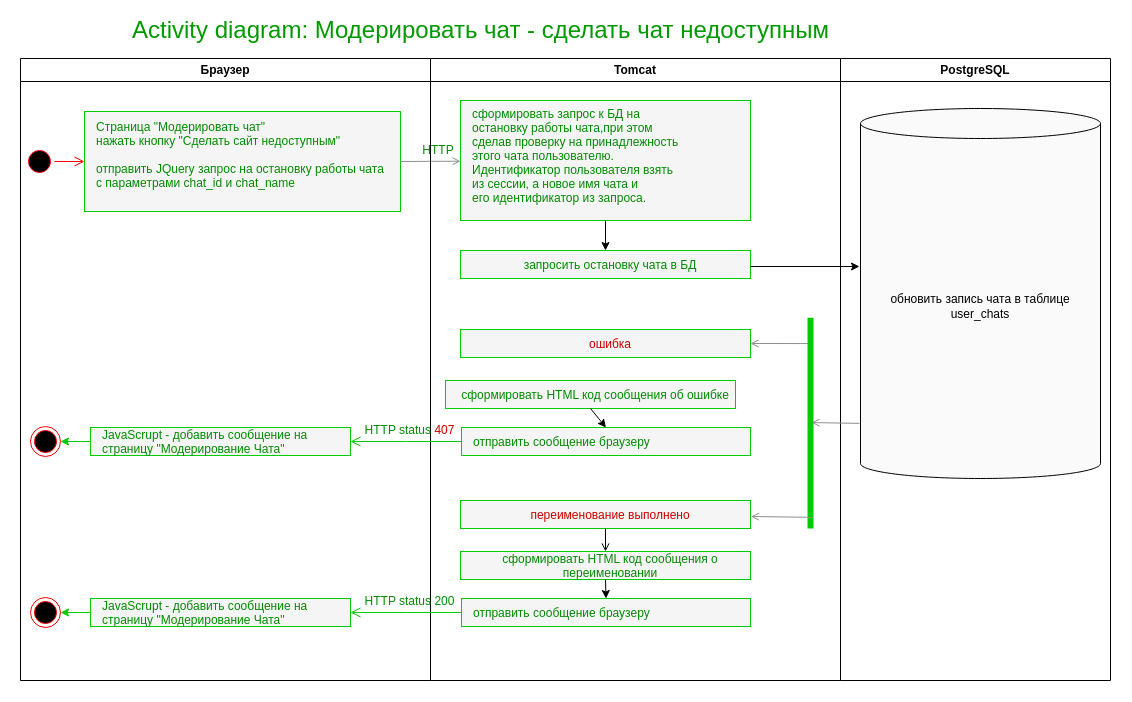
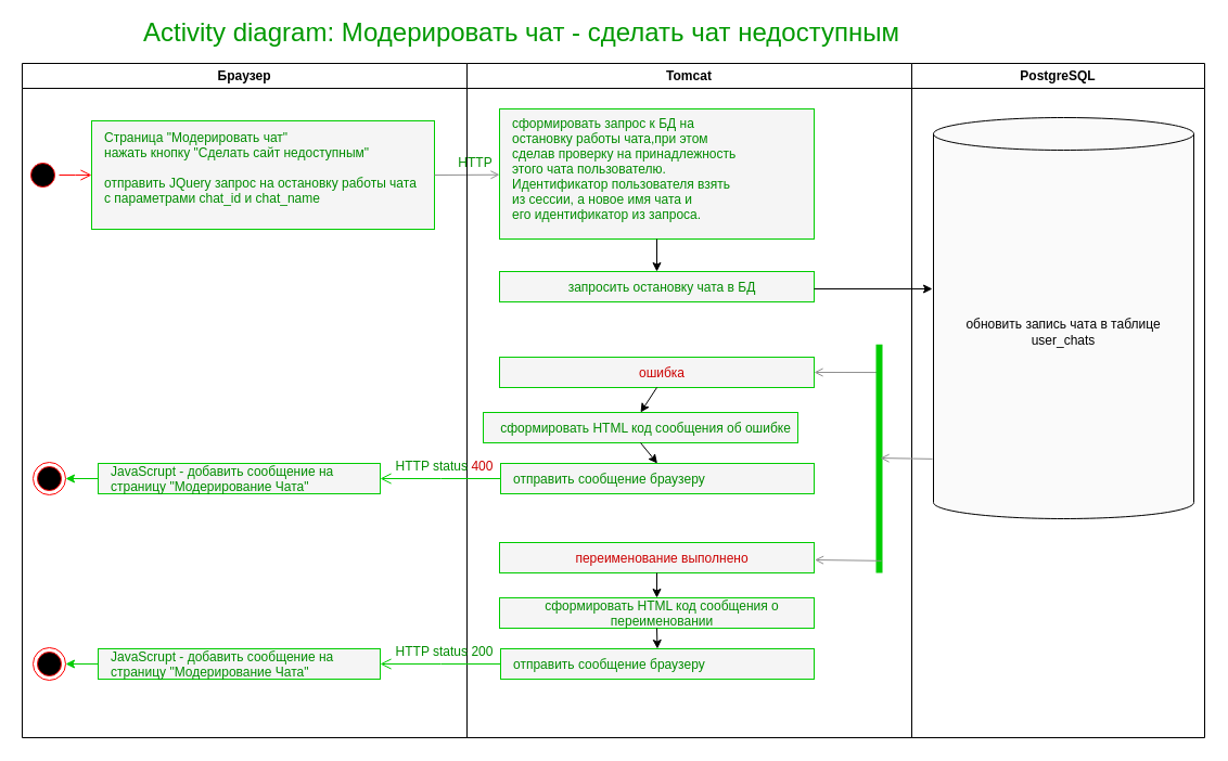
+ <mxCell id="20" value="" style="endArrow=classic;html=1;fontColor=#CC0000;entryX=0.5;entryY=0;entryDx=0;entryDy=0;exitX=0.5;exitY=1;exitDx=0;exitDy=0;" parent="9" source="12" target="13" edge="1"><mxGeometry width="50" height="50" relative="1" as="geometry"><mxPoint x="110" y="322" as="sourcePoint" /><mxPoint x="160" y="272" as="targetPoint" /></mxGeometry></mxCell>
- <mxCell id="14" value="HTTP status &lt;font color=&quot;#cc0000&quot;&gt;407&lt;/font&gt;" style="text;html=1;fillColor=none;align=center;verticalAlign=middle;whiteSpace=wrap;rounded=0;fontColor=#008C00;container=0;" parent="9" vertex="1"><mxGeometry x="-81" y="362" width="121" height="20" as="geometry" /></mxCell>
+ <mxCell id="14" value="HTTP status &lt;font color=&quot;#cc0000&quot;&gt;400&lt;/font&gt;" style="text;html=1;fillColor=none;align=center;verticalAlign=middle;whiteSpace=wrap;rounded=0;fontColor=#008C00;container=0;" parent="9" vertex="1"><mxGeometry x="-81" y="362" width="121" height="20" as="geometry" /></mxCell>
- <mxCell id="38" value="" style="endArrow=open;html=1;fontColor=#CC0000;entryX=0.5;entryY=0;entryDx=0;entryDy=0;exitX=0.5;exitY=1;exitDx=0;exitDy=0;" parent="1" source="30" target="31" edge="1"><mxGeometry width="50" height="50" relative="1" as="geometry"><mxPoint x="80" y="423" as="sourcePoint" /><mxPoint x="130" y="373" as="targetPoint" /></mxGeometry></mxCell>
+ <mxCell id="38" value="" style="endArrow=classic;html=1;fontColor=#CC0000;entryX=0.5;entryY=0;entryDx=0;entryDy=0;exitX=0.5;exitY=1;exitDx=0;exitDy=0;" parent="1" source="30" target="31" edge="1"><mxGeometry width="50" height="50" relative="1" as="geometry"><mxPoint x="80" y="423" as="sourcePoint" /><mxPoint x="130" y="373" as="targetPoint" /></mxGeometry></mxCell>
